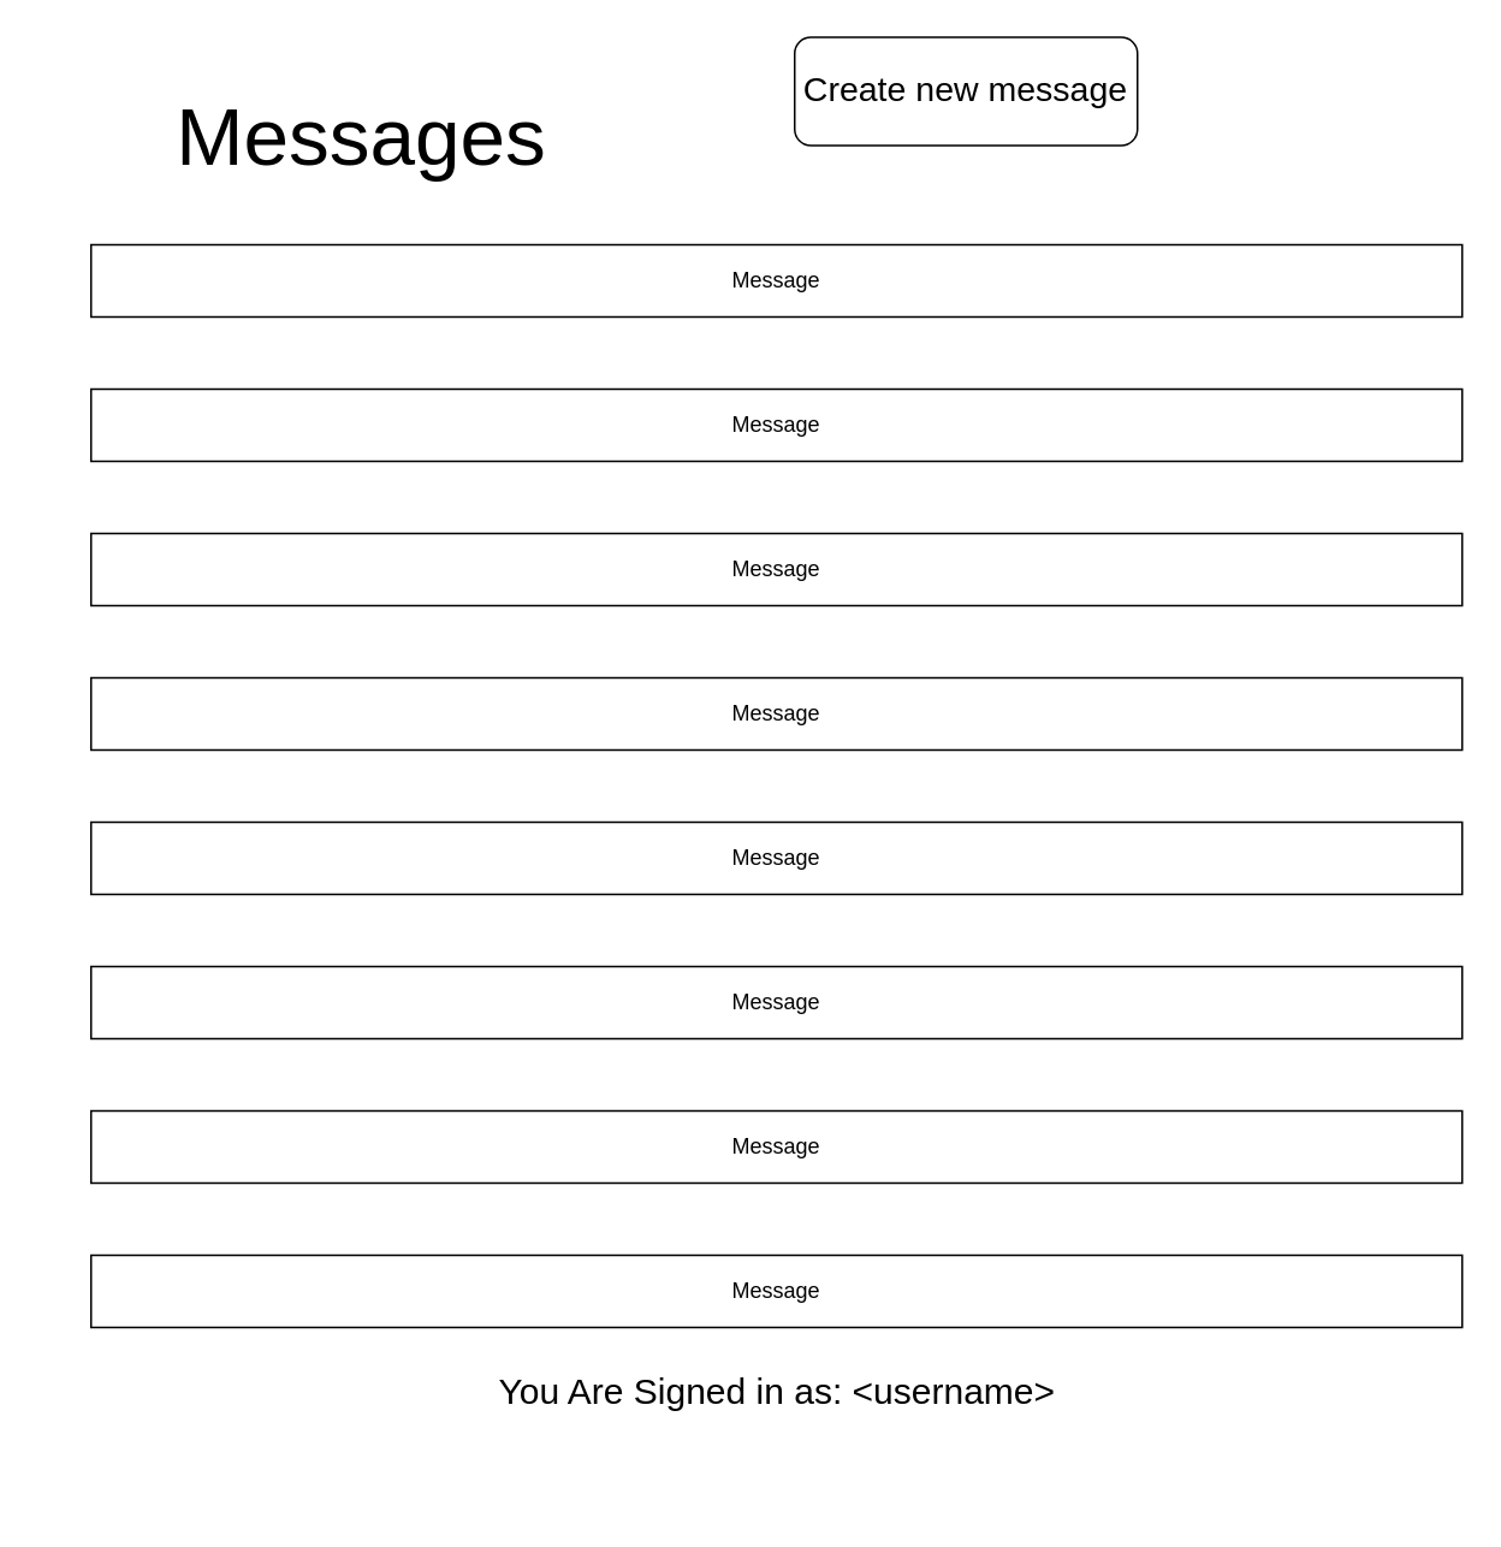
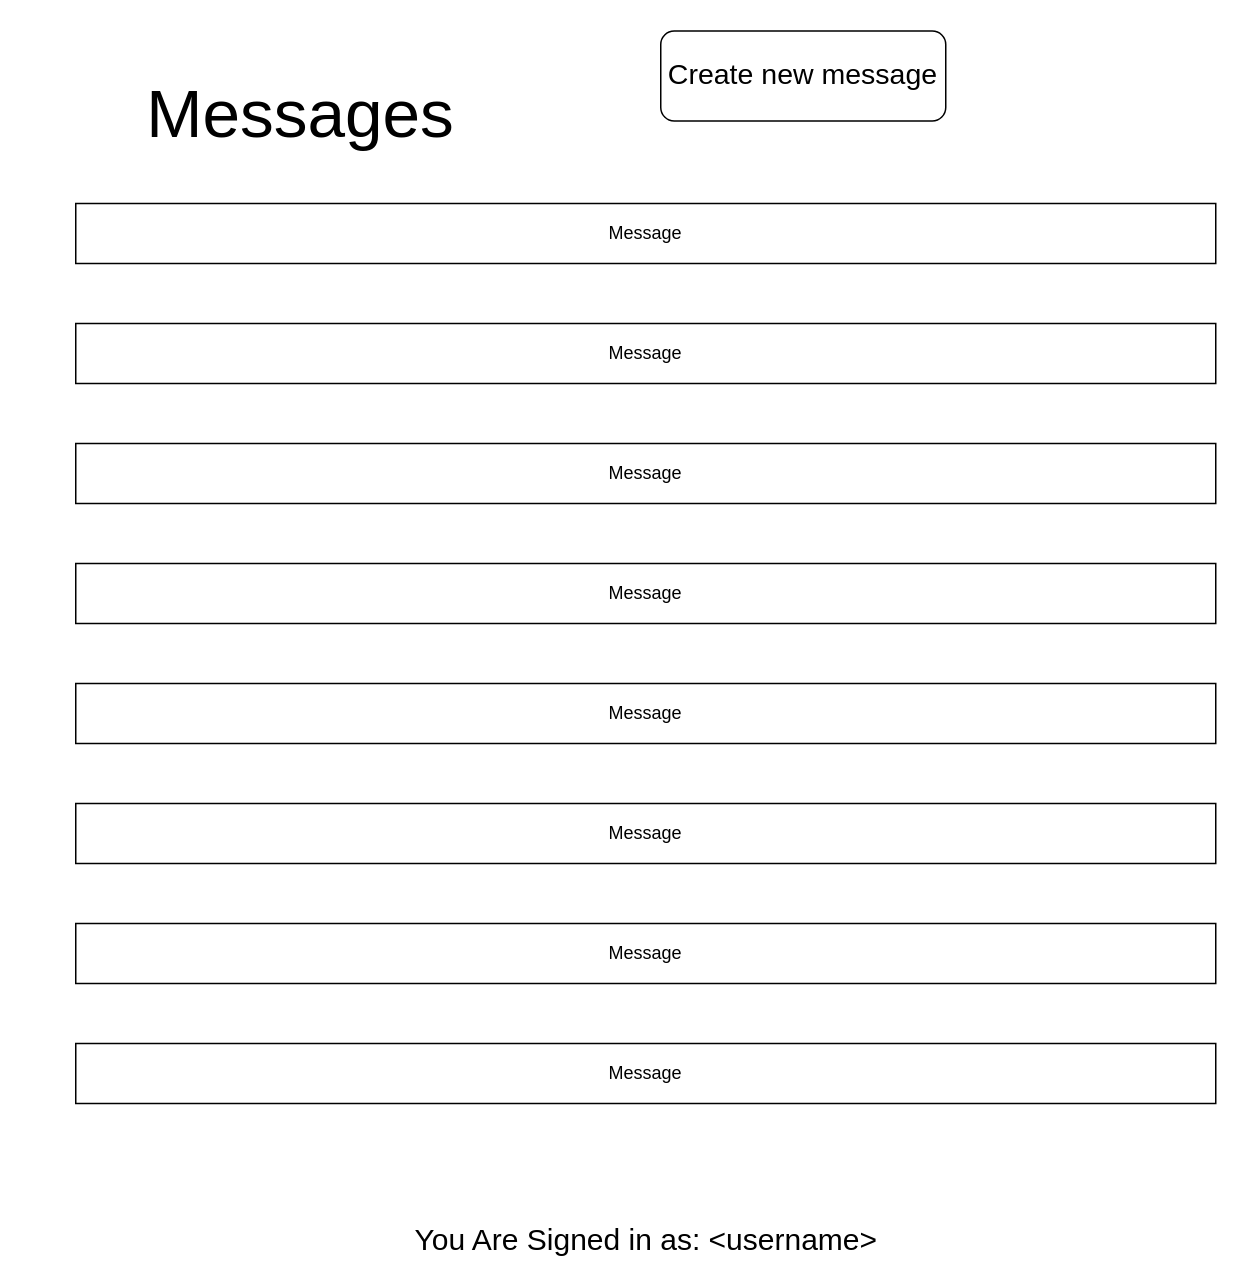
- <mxCell id="12" value="&lt;font style=&quot;font-size: 20px&quot;&gt;You Are Signed in as: &amp;lt;username&amp;gt;&lt;/font&gt;" style="text;html=1;strokeColor=none;fillColor=none;align=center;verticalAlign=middle;whiteSpace=wrap;rounded=0;" vertex="1" parent="1"><mxGeometry x="262.5" y="760" width="335" height="20" as="geometry" /></mxCell>
+ <mxCell id="12" value="&lt;font style=&quot;font-size: 20px&quot;&gt;You Are Signed in as: &amp;lt;username&amp;gt;&lt;/font&gt;" style="text;html=1;strokeColor=none;fillColor=none;align=center;verticalAlign=middle;whiteSpace=wrap;rounded=0;" vertex="1" parent="1"><mxGeometry x="262.5" y="815" width="335" height="20" as="geometry" /></mxCell>
